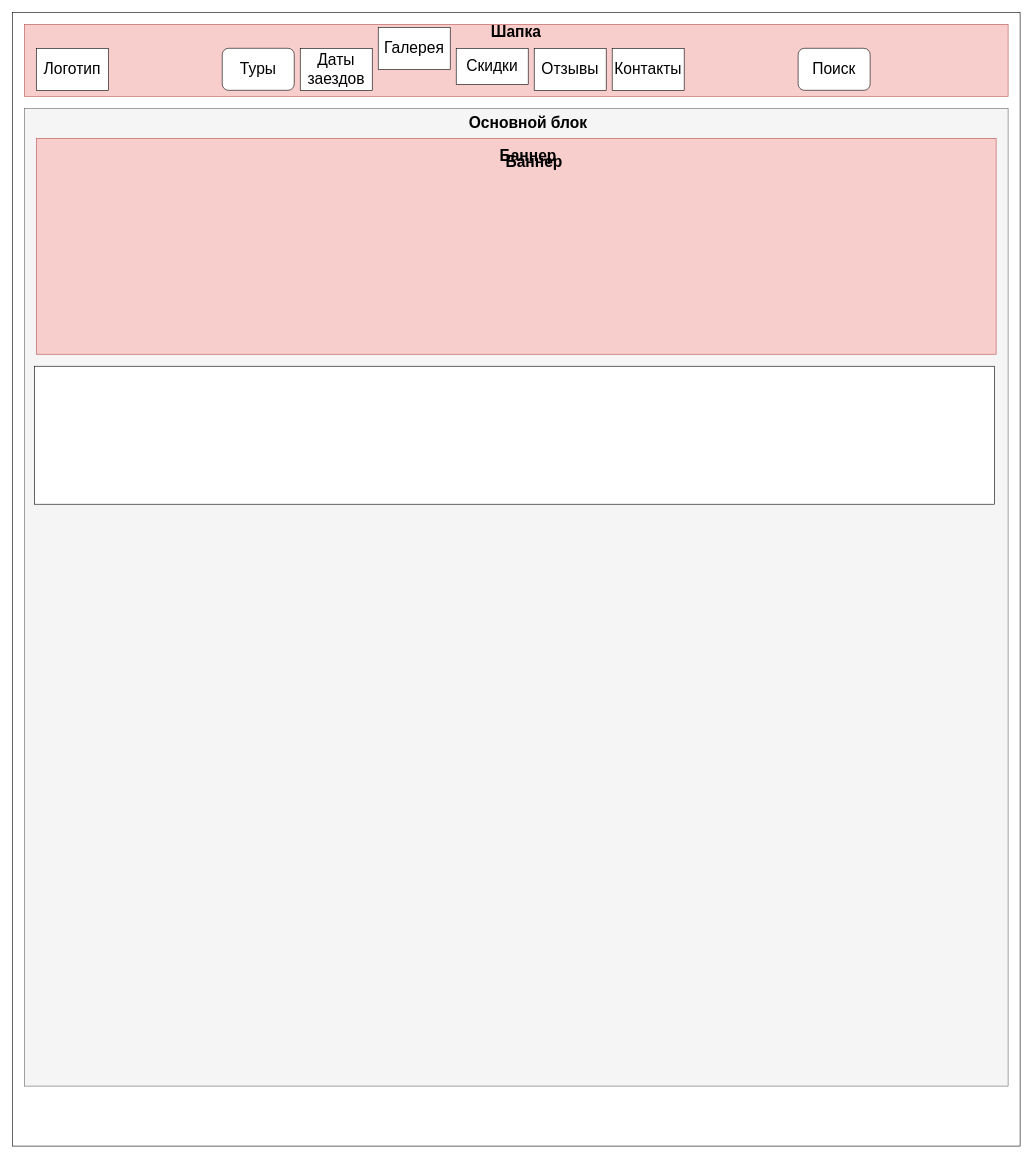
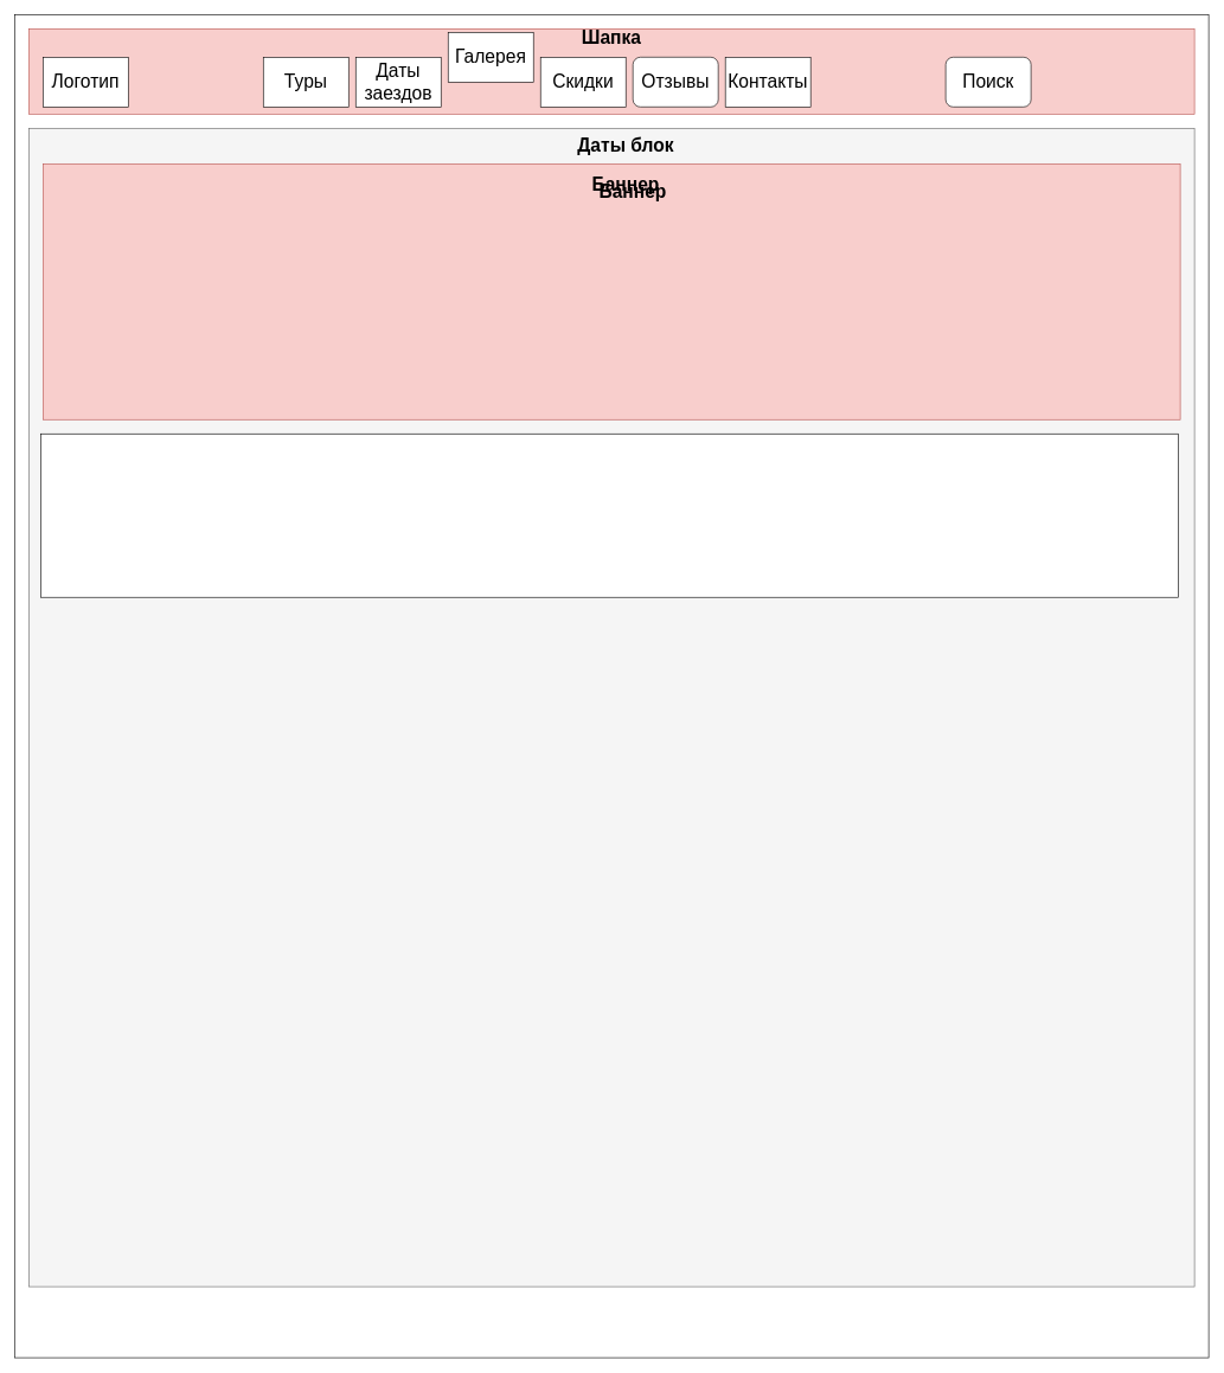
- <mxCell id="7" value="&lt;font style=&quot;font-size: 26px&quot;&gt;Скидки&lt;/font&gt;" style="rounded=0;whiteSpace=wrap;html=1;" vertex="1" parent="1"><mxGeometry x="760" y="80" width="120" height="60" as="geometry" /></mxCell>
+ <mxCell id="7" value="&lt;font style=&quot;font-size: 26px&quot;&gt;Скидки&lt;/font&gt;" style="rounded=0;whiteSpace=wrap;html=1;" vertex="1" parent="1"><mxGeometry x="760" y="80" width="120" height="70" as="geometry" /></mxCell>
- <mxCell id="5" value="&lt;font style=&quot;font-size: 26px&quot;&gt;Туры&lt;/font&gt;" style="whiteSpace=wrap;html=1;rounded=1;" vertex="1" parent="1"><mxGeometry x="370" y="80" width="120" height="70" as="geometry" /></mxCell>
+ <mxCell id="5" value="&lt;font style=&quot;font-size: 26px&quot;&gt;Туры&lt;/font&gt;" style="rounded=0;whiteSpace=wrap;html=1;" vertex="1" parent="1"><mxGeometry x="370" y="80" width="120" height="70" as="geometry" /></mxCell>
- <mxCell id="6" value="&lt;font style=&quot;font-size: 26px&quot;&gt;Отзывы&lt;/font&gt;" style="rounded=0;whiteSpace=wrap;html=1;" vertex="1" parent="1"><mxGeometry x="890" y="80" width="120" height="70" as="geometry" /></mxCell>
+ <mxCell id="6" value="&lt;font style=&quot;font-size: 26px&quot;&gt;Отзывы&lt;/font&gt;" style="whiteSpace=wrap;html=1;rounded=1;" vertex="1" parent="1"><mxGeometry x="890" y="80" width="120" height="70" as="geometry" /></mxCell>
- <mxCell id="13" value="&lt;span style=&quot;font-size: 26px&quot;&gt;&lt;b&gt; Основной блок&lt;/b&gt;&lt;/span&gt;" style="text;html=1;strokeColor=none;fillColor=none;align=center;verticalAlign=middle;whiteSpace=wrap;rounded=0;" vertex="1" parent="1"><mxGeometry x="770" y="180" width="220" height="50" as="geometry" /></mxCell>
+ <mxCell id="13" value="&lt;span style=&quot;font-size: 26px&quot;&gt;&lt;b&gt; Даты блок&lt;/b&gt;&lt;/span&gt;" style="text;html=1;strokeColor=none;fillColor=none;align=center;verticalAlign=middle;whiteSpace=wrap;rounded=0;" vertex="1" parent="1"><mxGeometry x="770" y="180" width="220" height="50" as="geometry" /></mxCell>
